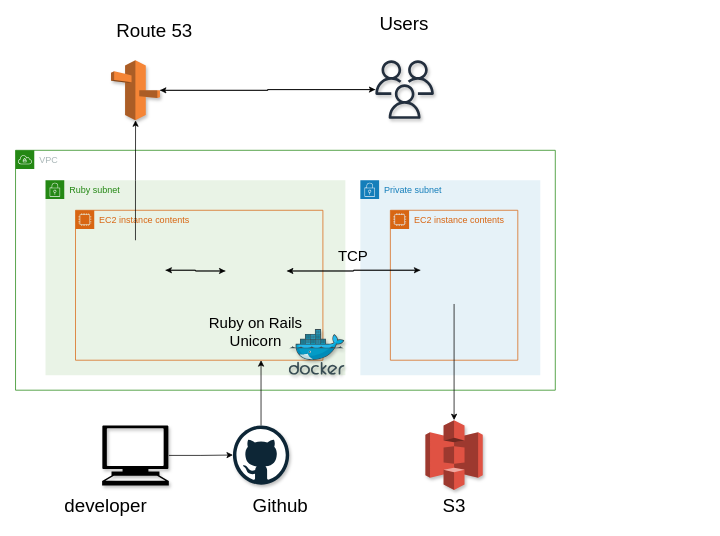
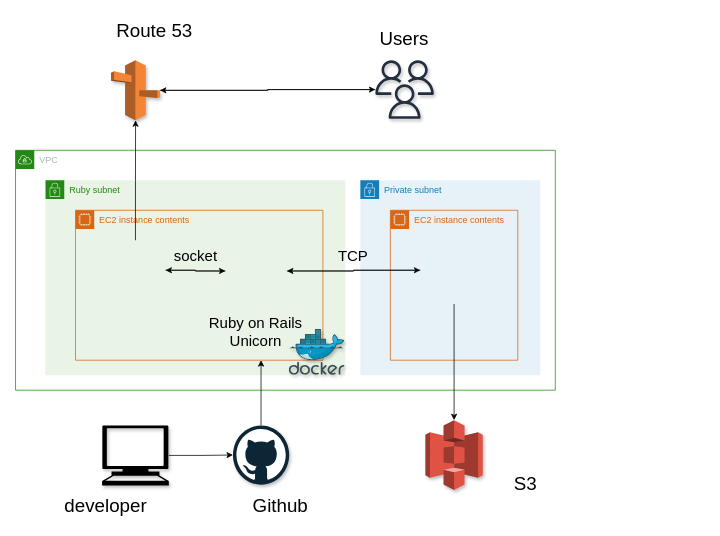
- <mxCell id="35" value="Users" style="text;html=1;resizable=0;autosize=1;align=center;verticalAlign=middle;points=[];fillColor=none;strokeColor=none;rounded=0;shadow=1;fontFamily=Helvetica;fontSize=25;" vertex="1" parent="1"><mxGeometry x="498" y="10" width="80" height="40" as="geometry" /></mxCell>
+ <mxCell id="35" value="Users" style="text;html=1;resizable=0;autosize=1;align=center;verticalAlign=middle;points=[];fillColor=none;strokeColor=none;rounded=0;shadow=1;fontFamily=Helvetica;fontSize=25;" vertex="1" parent="1"><mxGeometry x="498" y="30" width="80" height="40" as="geometry" /></mxCell>
+ <mxCell id="37" value="socket" style="text;html=1;resizable=0;autosize=1;align=center;verticalAlign=middle;points=[];fillColor=none;strokeColor=none;rounded=0;shadow=1;fontFamily=Helvetica;fontSize=20;" vertex="1" parent="1"><mxGeometry x="225" y="325" width="70" height="30" as="geometry" /></mxCell>
- <mxCell id="32" value="S3" style="text;html=1;resizable=0;autosize=1;align=center;verticalAlign=middle;points=[];fillColor=none;strokeColor=none;rounded=0;shadow=1;fontFamily=Helvetica;fontSize=25;" vertex="1" parent="1"><mxGeometry x="580" y="653" width="50" height="40" as="geometry" /></mxCell>
+ <mxCell id="32" value="S3" style="text;html=1;resizable=0;autosize=1;align=center;verticalAlign=middle;points=[];fillColor=none;strokeColor=none;rounded=0;shadow=1;fontFamily=Helvetica;fontSize=25;" vertex="1" parent="1"><mxGeometry x="675" y="623" width="50" height="40" as="geometry" /></mxCell>
